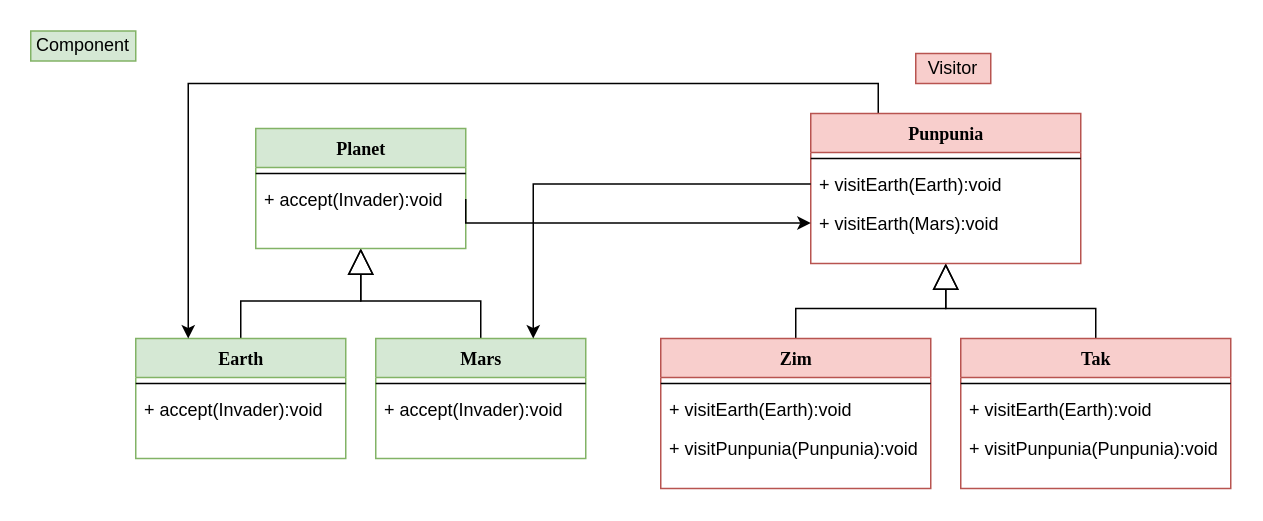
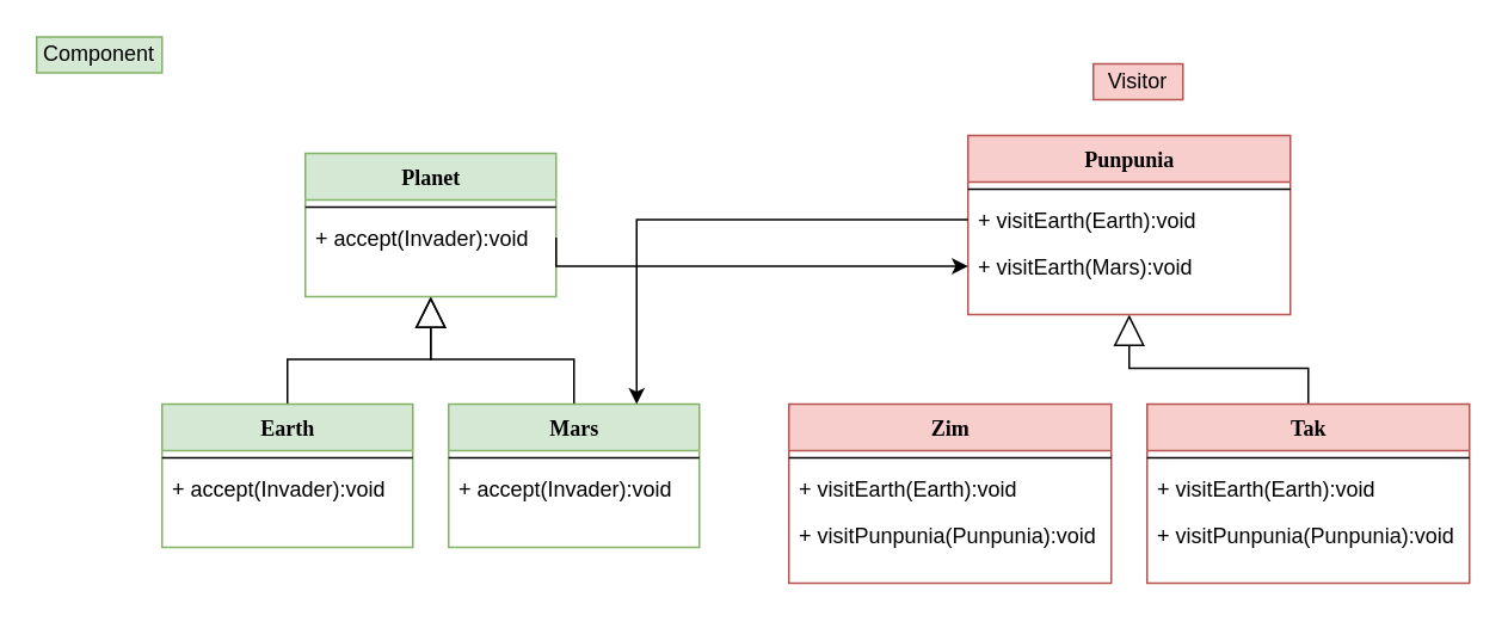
- <mxCell id="16" style="edgeStyle=orthogonalEdgeStyle;rounded=0;orthogonalLoop=1;jettySize=auto;html=1;exitX=0.25;exitY=0;exitDx=0;exitDy=0;entryX=0.25;entryY=0;entryDx=0;entryDy=0;startArrow=none;startFill=0;endArrow=classic;endFill=1;" edge="1" parent="1" source="17" target="8"><mxGeometry relative="1" as="geometry" /></mxCell>
- <mxCell id="14" style="edgeStyle=orthogonalEdgeStyle;rounded=0;orthogonalLoop=1;jettySize=auto;html=1;exitX=0.5;exitY=1;exitDx=0;exitDy=0;entryX=0.5;entryY=0;entryDx=0;entryDy=0;startArrow=block;startFill=0;startSize=15;endArrow=none;endFill=0;" parent="1" source="17" target="22" edge="1"><mxGeometry relative="1" as="geometry" /></mxCell>
